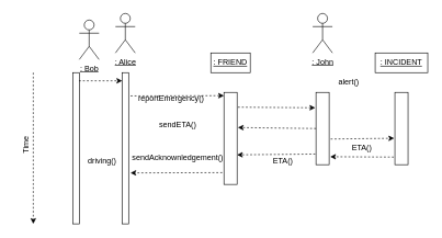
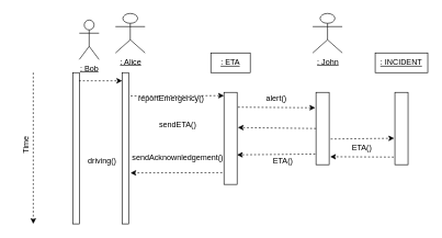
- <mxCell id="8" value=": Alice" style="shape=umlActor;verticalLabelPosition=bottom;verticalAlign=top;html=1;outlineConnect=0;fontStyle=4" vertex="1" parent="1"><mxGeometry x="175" y="20" width="30" height="60" as="geometry" /></mxCell>
+ <mxCell id="8" value=": Alice" style="shape=umlActor;verticalLabelPosition=bottom;verticalAlign=top;html=1;outlineConnect=0;fontStyle=4" vertex="1" parent="1"><mxGeometry x="175" y="20" width="45" height="60" as="geometry" /></mxCell>
- <mxCell id="18" value=": John" style="shape=umlActor;verticalLabelPosition=bottom;verticalAlign=top;html=1;outlineConnect=0;fontStyle=4" vertex="1" parent="1"><mxGeometry x="475" y="20" width="30" height="60" as="geometry" /></mxCell>
+ <mxCell id="18" value=": John" style="shape=umlActor;verticalLabelPosition=bottom;verticalAlign=top;html=1;outlineConnect=0;fontStyle=4" vertex="1" parent="1"><mxGeometry x="475" y="20" width="45" height="60" as="geometry" /></mxCell>
- <mxCell id="4" value=": FRIEND" style="text;html=1;strokeColor=none;fillColor=none;align=center;verticalAlign=middle;whiteSpace=wrap;rounded=0;fontStyle=4" vertex="1" parent="1"><mxGeometry x="320" y="85" width="60" height="20" as="geometry" /></mxCell>
+ <mxCell id="4" value=": ETA" style="text;html=1;strokeColor=none;fillColor=none;align=center;verticalAlign=middle;whiteSpace=wrap;rounded=0;fontStyle=4" vertex="1" parent="1"><mxGeometry x="320" y="85" width="60" height="20" as="geometry" /></mxCell>
- <mxCell id="15" value="alert()" style="text;html=1;strokeColor=none;fillColor=none;align=center;verticalAlign=middle;whiteSpace=wrap;rounded=0;" vertex="1" parent="1"><mxGeometry x="510" y="115" width="40" height="20" as="geometry" /></mxCell>
+ <mxCell id="15" value="alert()" style="text;html=1;strokeColor=none;fillColor=none;align=center;verticalAlign=middle;whiteSpace=wrap;rounded=0;" vertex="1" parent="1"><mxGeometry x="400" y="140" width="40" height="20" as="geometry" /></mxCell>
